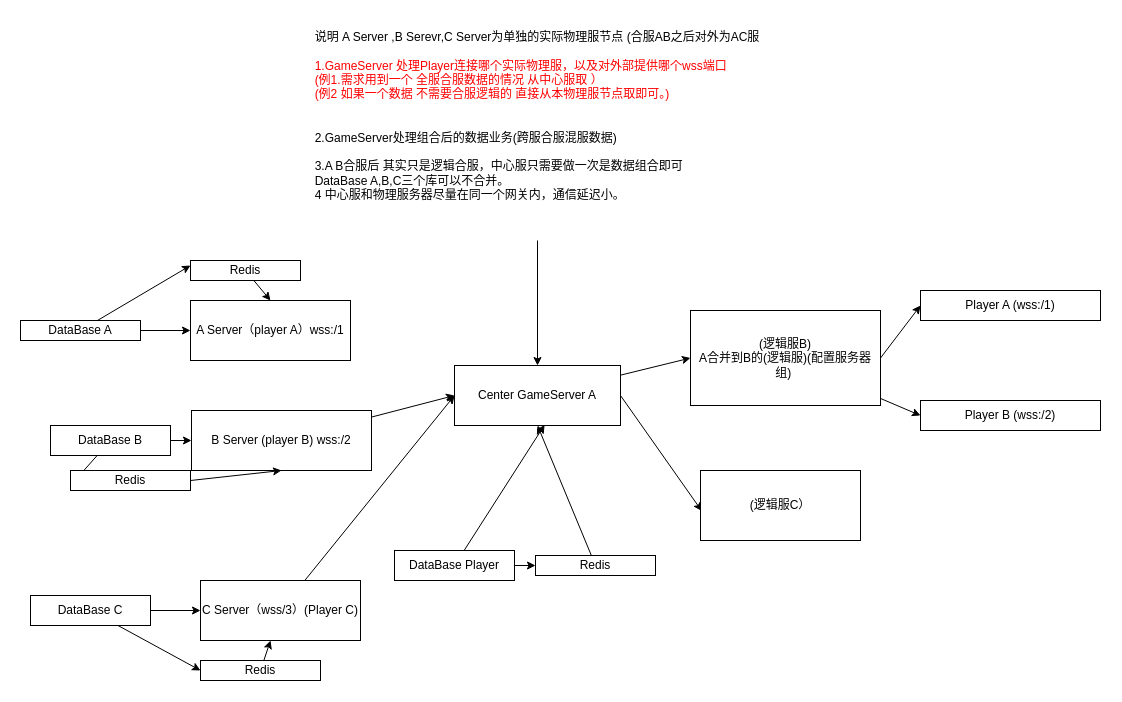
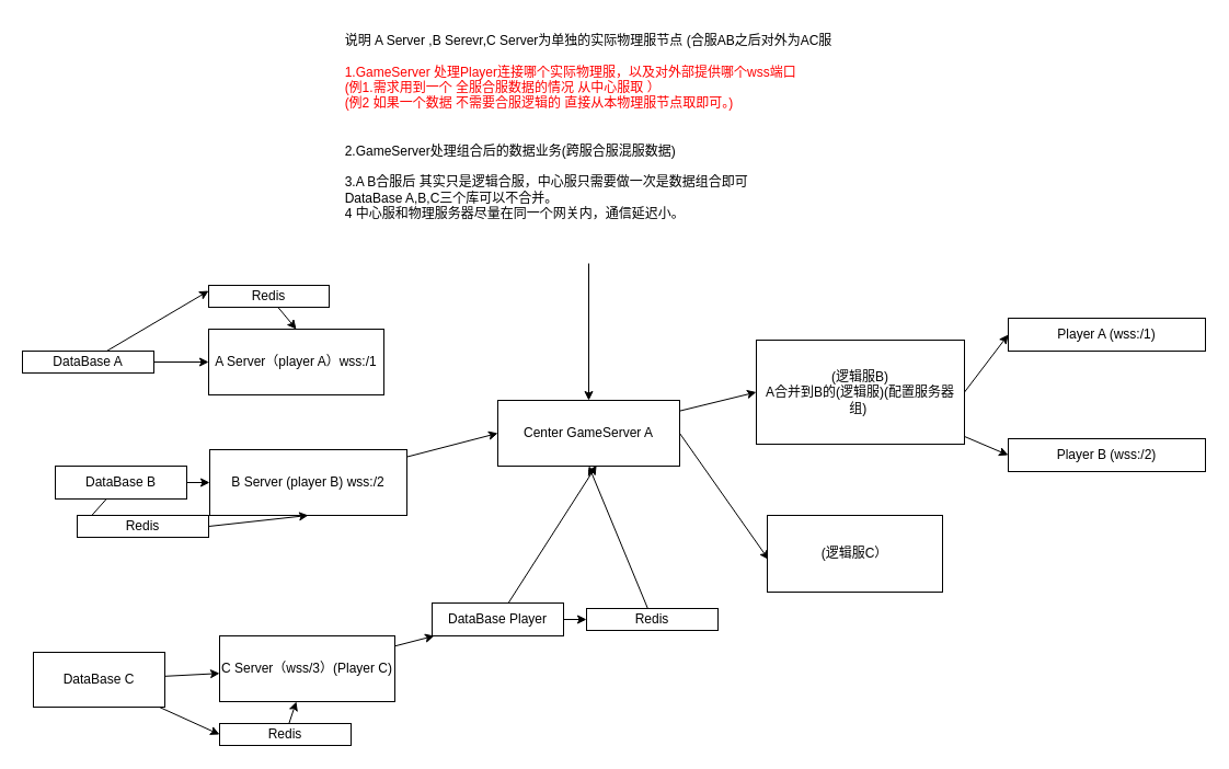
- <mxCell id="11" style="edgeStyle=none;html=1;entryX=0;entryY=0.5;entryDx=0;entryDy=0;" edge="1" parent="1" source="12" target="7"><mxGeometry relative="1" as="geometry" /></mxCell>
+ <mxCell id="11" style="edgeStyle=none;html=1;" edge="1" parent="1" source="12" target="37"><mxGeometry relative="1" as="geometry" /></mxCell>
- <mxCell id="24" value="DataBase C" style="rounded=0;whiteSpace=wrap;html=1;" vertex="1" parent="1"><mxGeometry x="30" y="595" width="120" height="30" as="geometry" /></mxCell>
+ <mxCell id="24" value="DataBase C" style="rounded=0;whiteSpace=wrap;html=1;" vertex="1" parent="1"><mxGeometry x="30" y="595" width="120" height="50" as="geometry" /></mxCell>
